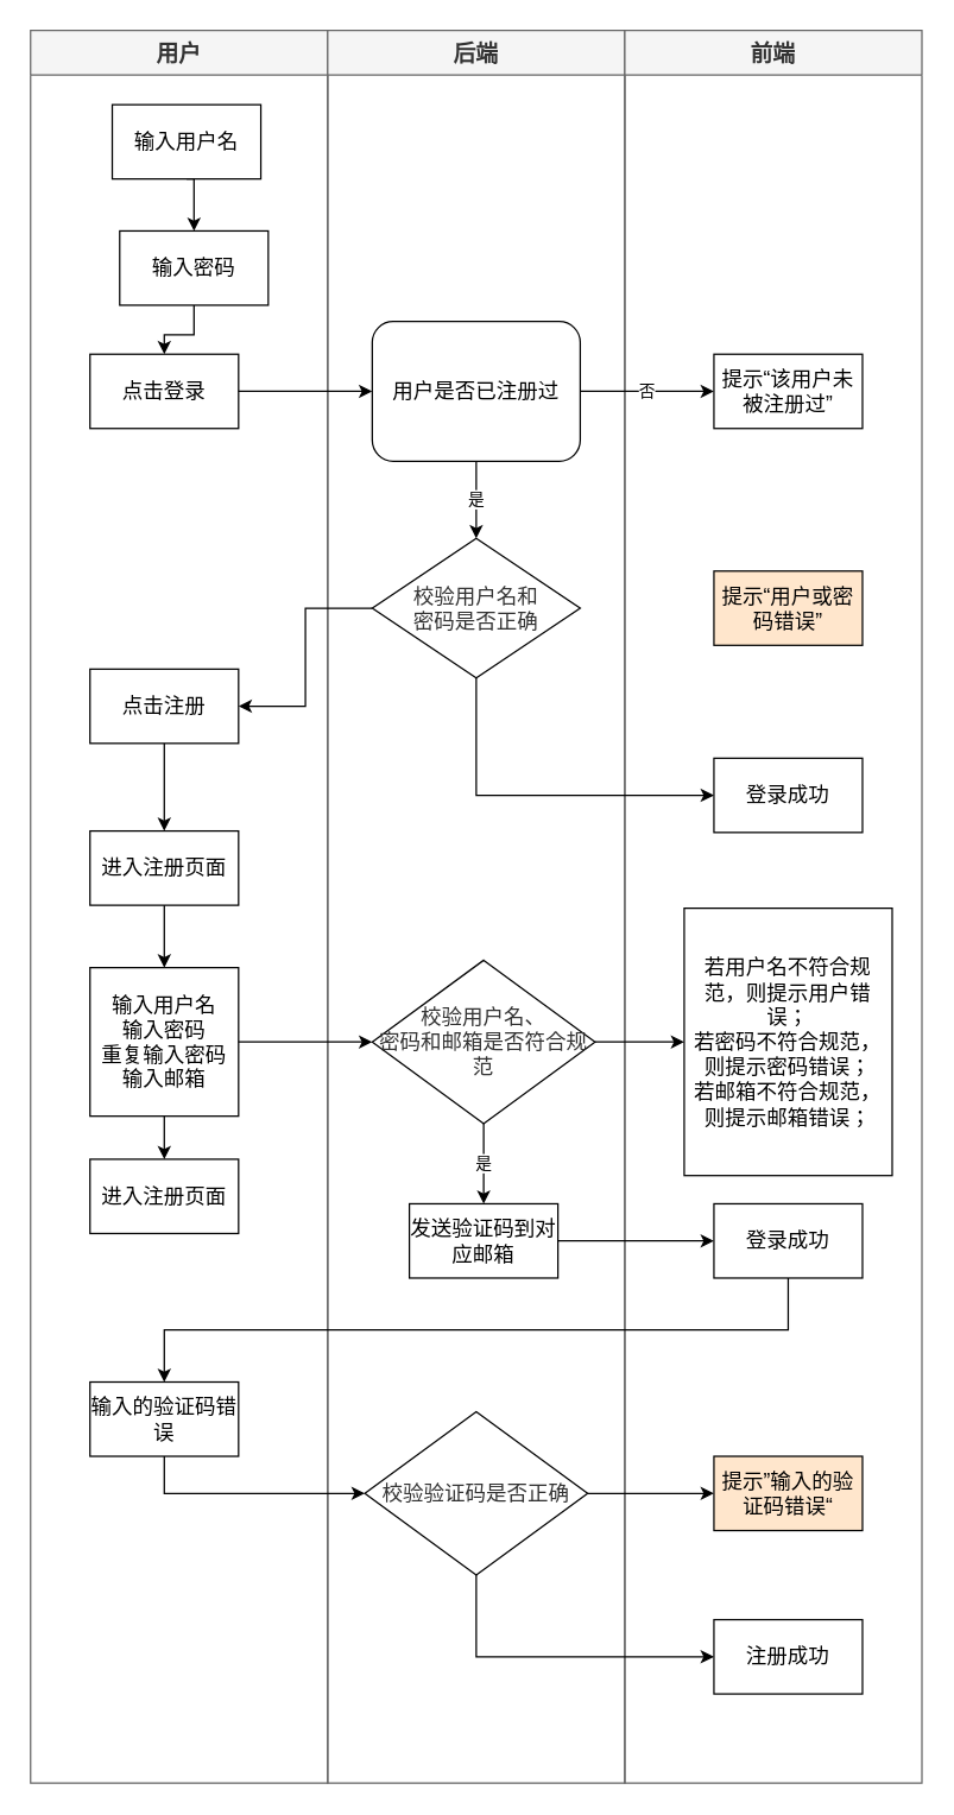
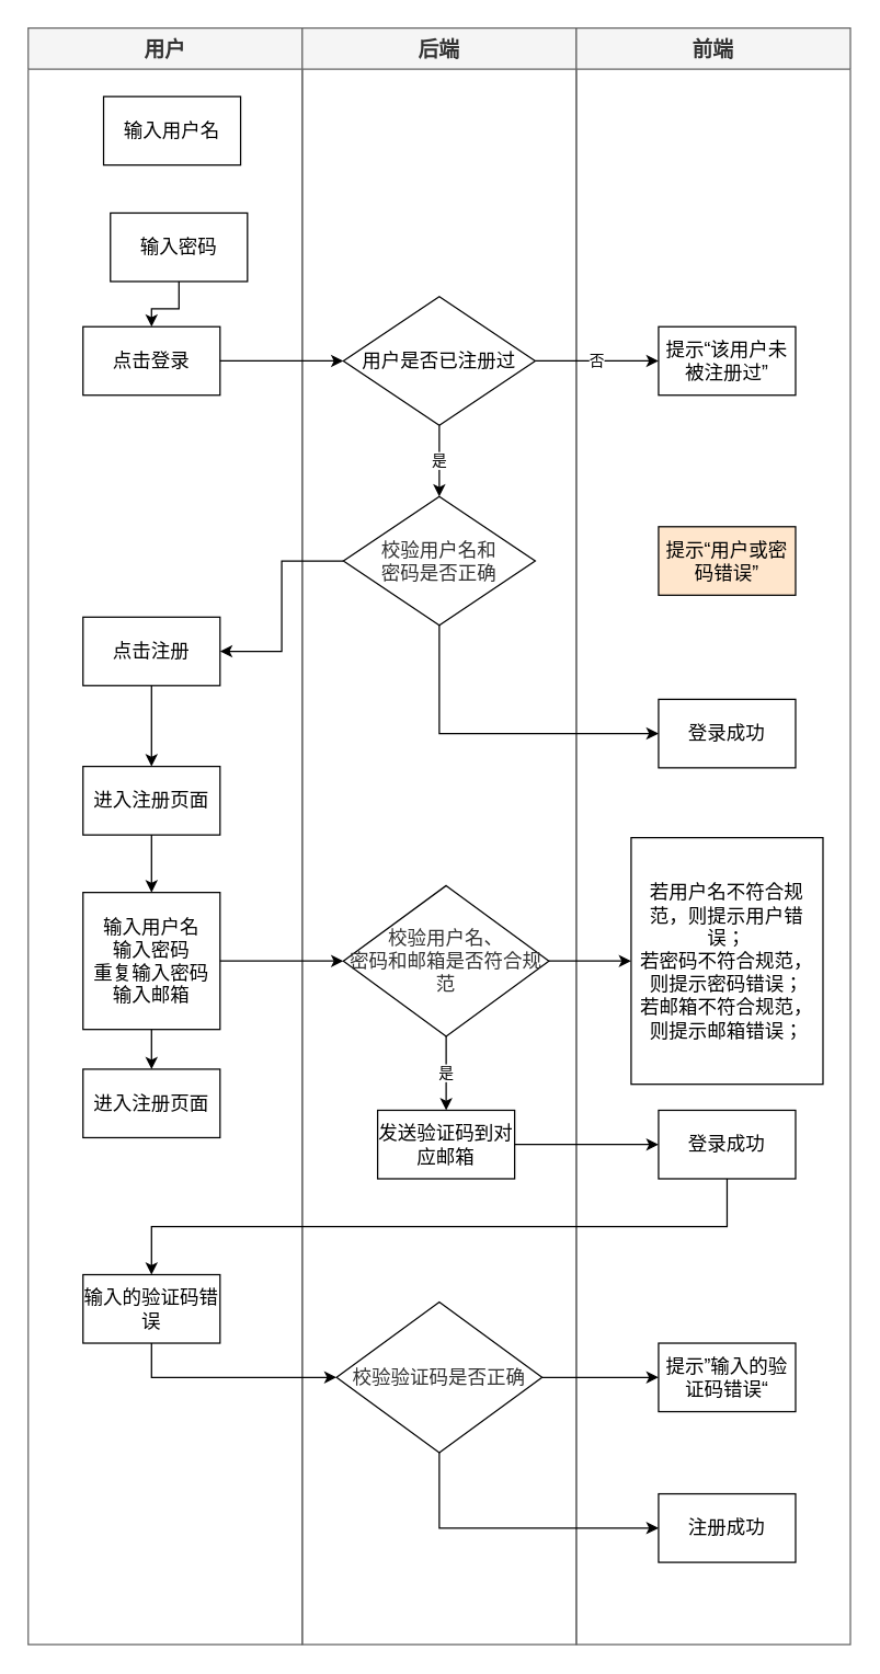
- <mxCell id="3" style="edgeStyle=orthogonalEdgeStyle;rounded=0;orthogonalLoop=1;jettySize=auto;html=1;exitX=0.5;exitY=1;exitDx=0;exitDy=0;entryX=0.5;entryY=0;entryDx=0;entryDy=0;" edge="1" parent="2" source="4" target="6"><mxGeometry relative="1" as="geometry" /></mxCell>
- <mxCell id="18" value="&lt;font style=&quot;font-size: 14px&quot;&gt;用户是否已注册过&lt;/font&gt;" style="whiteSpace=wrap;html=1;rounded=1;" vertex="1" parent="16"><mxGeometry x="30" y="196" width="140" height="94" as="geometry" /></mxCell>
+ <mxCell id="18" value="&lt;font style=&quot;font-size: 14px&quot;&gt;用户是否已注册过&lt;/font&gt;" style="rhombus;whiteSpace=wrap;html=1;" vertex="1" parent="16"><mxGeometry x="30" y="196" width="140" height="94" as="geometry" /></mxCell>
- <mxCell id="30" value="&lt;font style=&quot;font-size: 14px&quot;&gt;提示”输入的验证码错误“&lt;/font&gt;" style="rounded=0;whiteSpace=wrap;html=1;fillColor=#ffe6cc;" vertex="1" parent="24"><mxGeometry x="60" y="960" width="100" height="50" as="geometry" /></mxCell>
+ <mxCell id="30" value="&lt;font style=&quot;font-size: 14px&quot;&gt;提示”输入的验证码错误“&lt;/font&gt;" style="rounded=0;whiteSpace=wrap;html=1;" vertex="1" parent="24"><mxGeometry x="60" y="960" width="100" height="50" as="geometry" /></mxCell>
